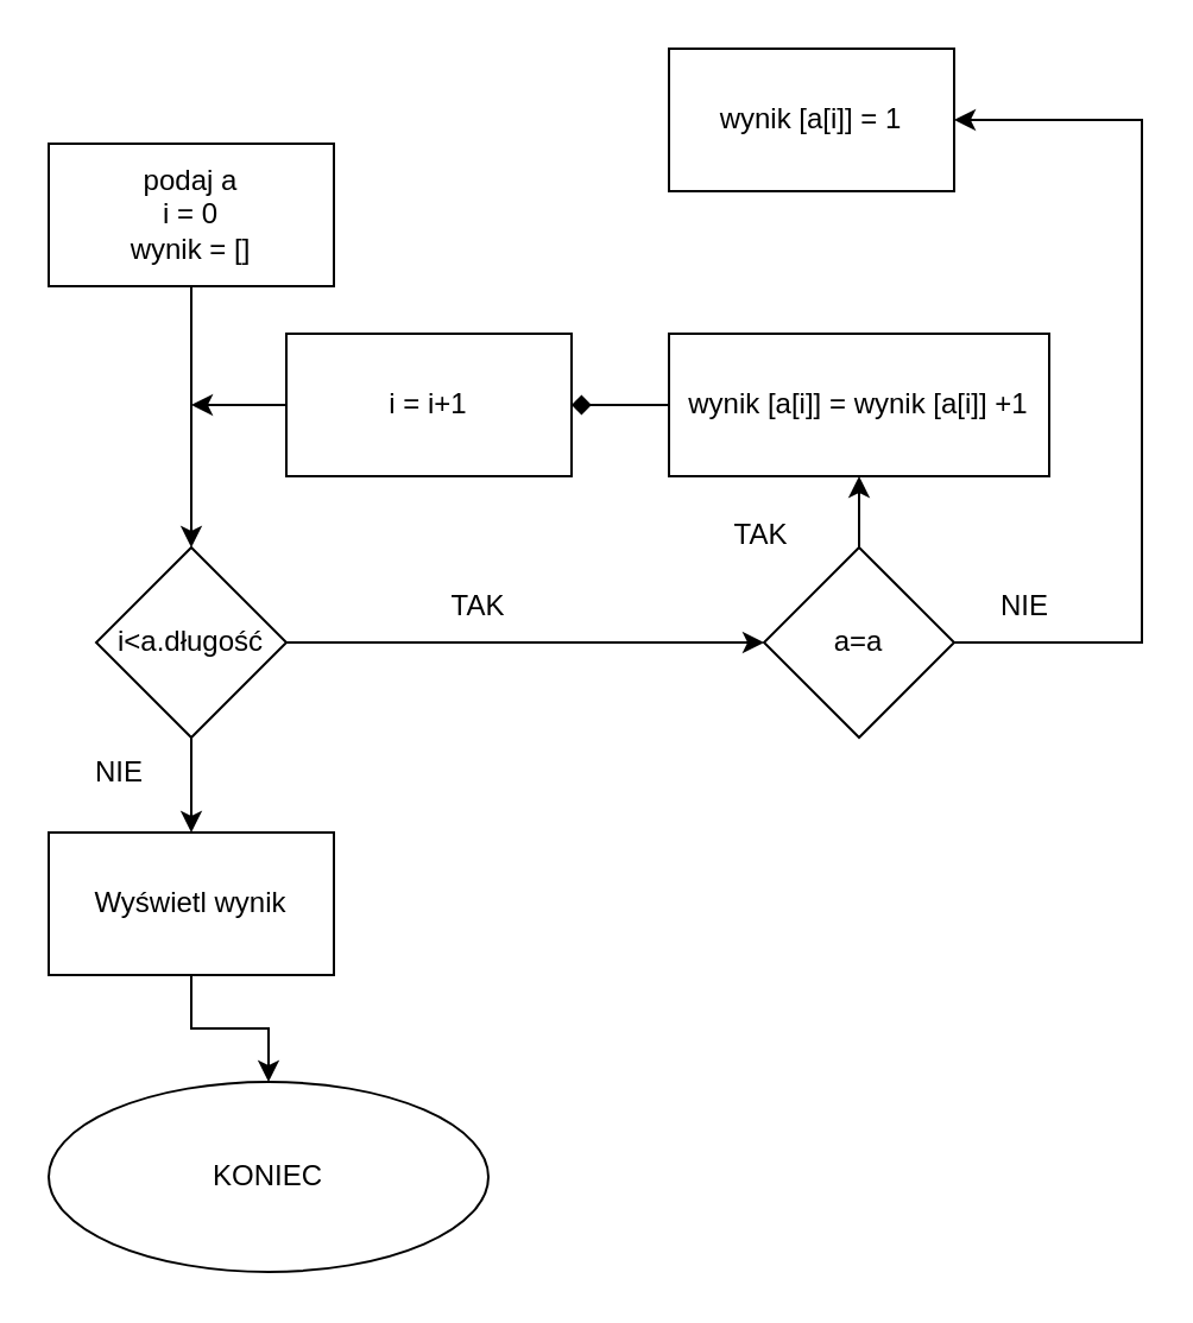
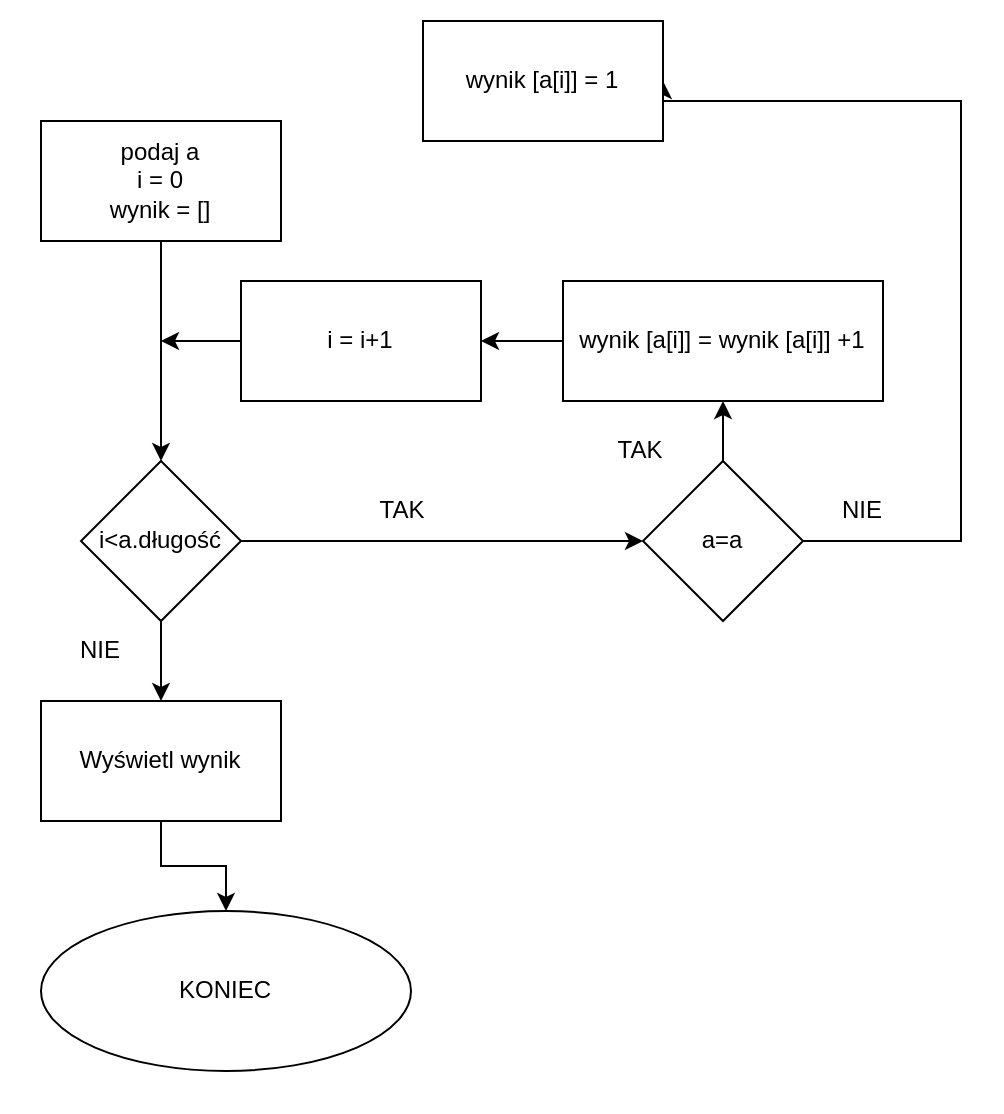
- <mxCell id="15" value="wynik [a[i]] = 1" style="rounded=0;whiteSpace=wrap;html=1;" vertex="1" parent="1"><mxGeometry x="281" y="20" width="120" height="60" as="geometry" /></mxCell>
+ <mxCell id="15" value="wynik [a[i]] = 1" style="rounded=0;whiteSpace=wrap;html=1;" vertex="1" parent="1"><mxGeometry x="211" y="10" width="120" height="60" as="geometry" /></mxCell>
- <mxCell id="16" value="" style="edgeStyle=orthogonalEdgeStyle;rounded=0;orthogonalLoop=1;jettySize=auto;html=1;endArrow=diamond;" edge="1" parent="1" source="17" target="11"><mxGeometry relative="1" as="geometry" /></mxCell>
+ <mxCell id="16" value="" style="edgeStyle=orthogonalEdgeStyle;rounded=0;orthogonalLoop=1;jettySize=auto;html=1;" edge="1" parent="1" source="17" target="11"><mxGeometry relative="1" as="geometry" /></mxCell>
